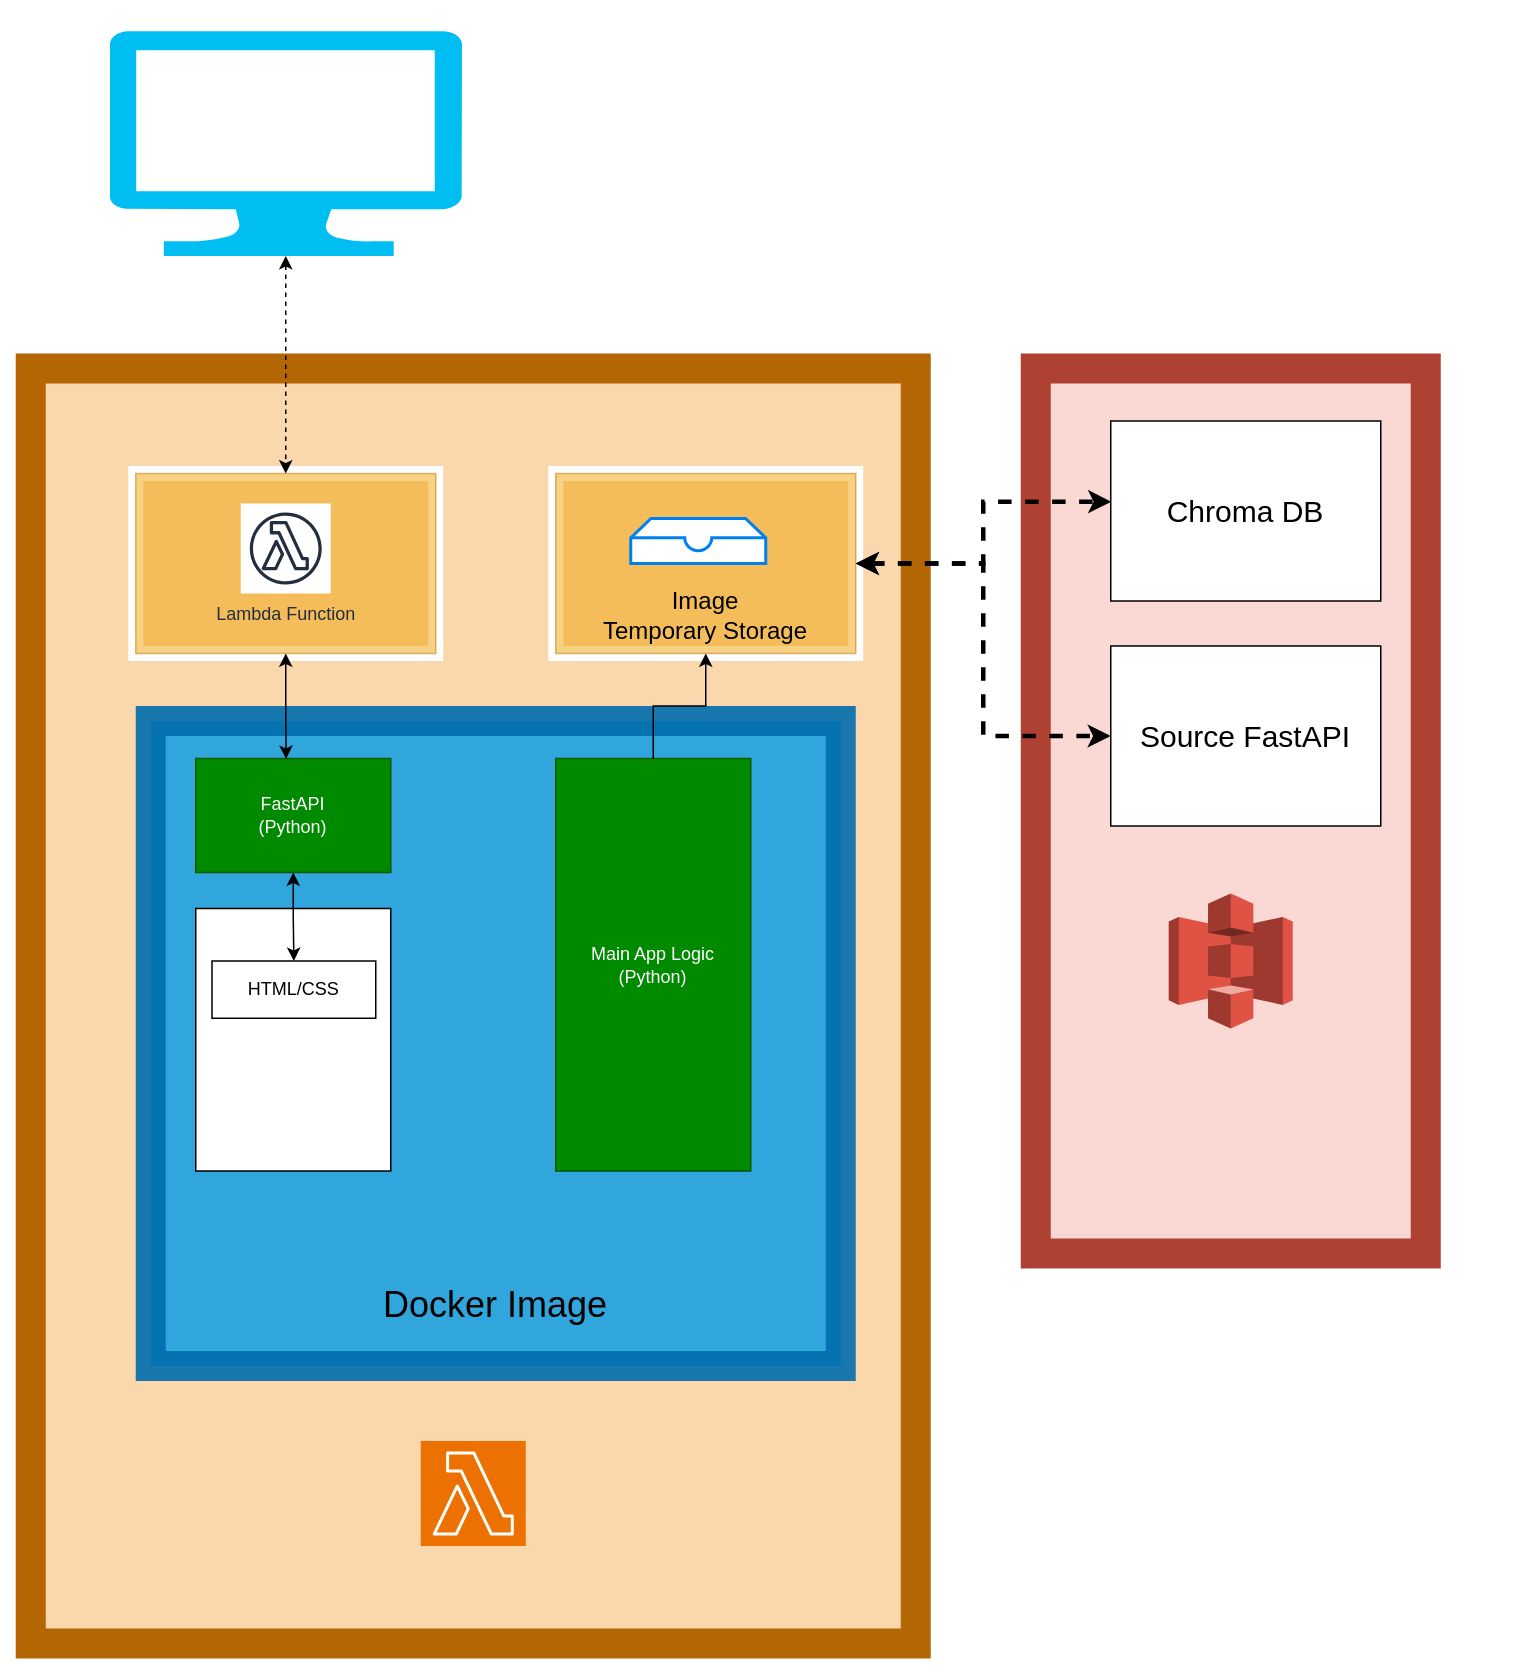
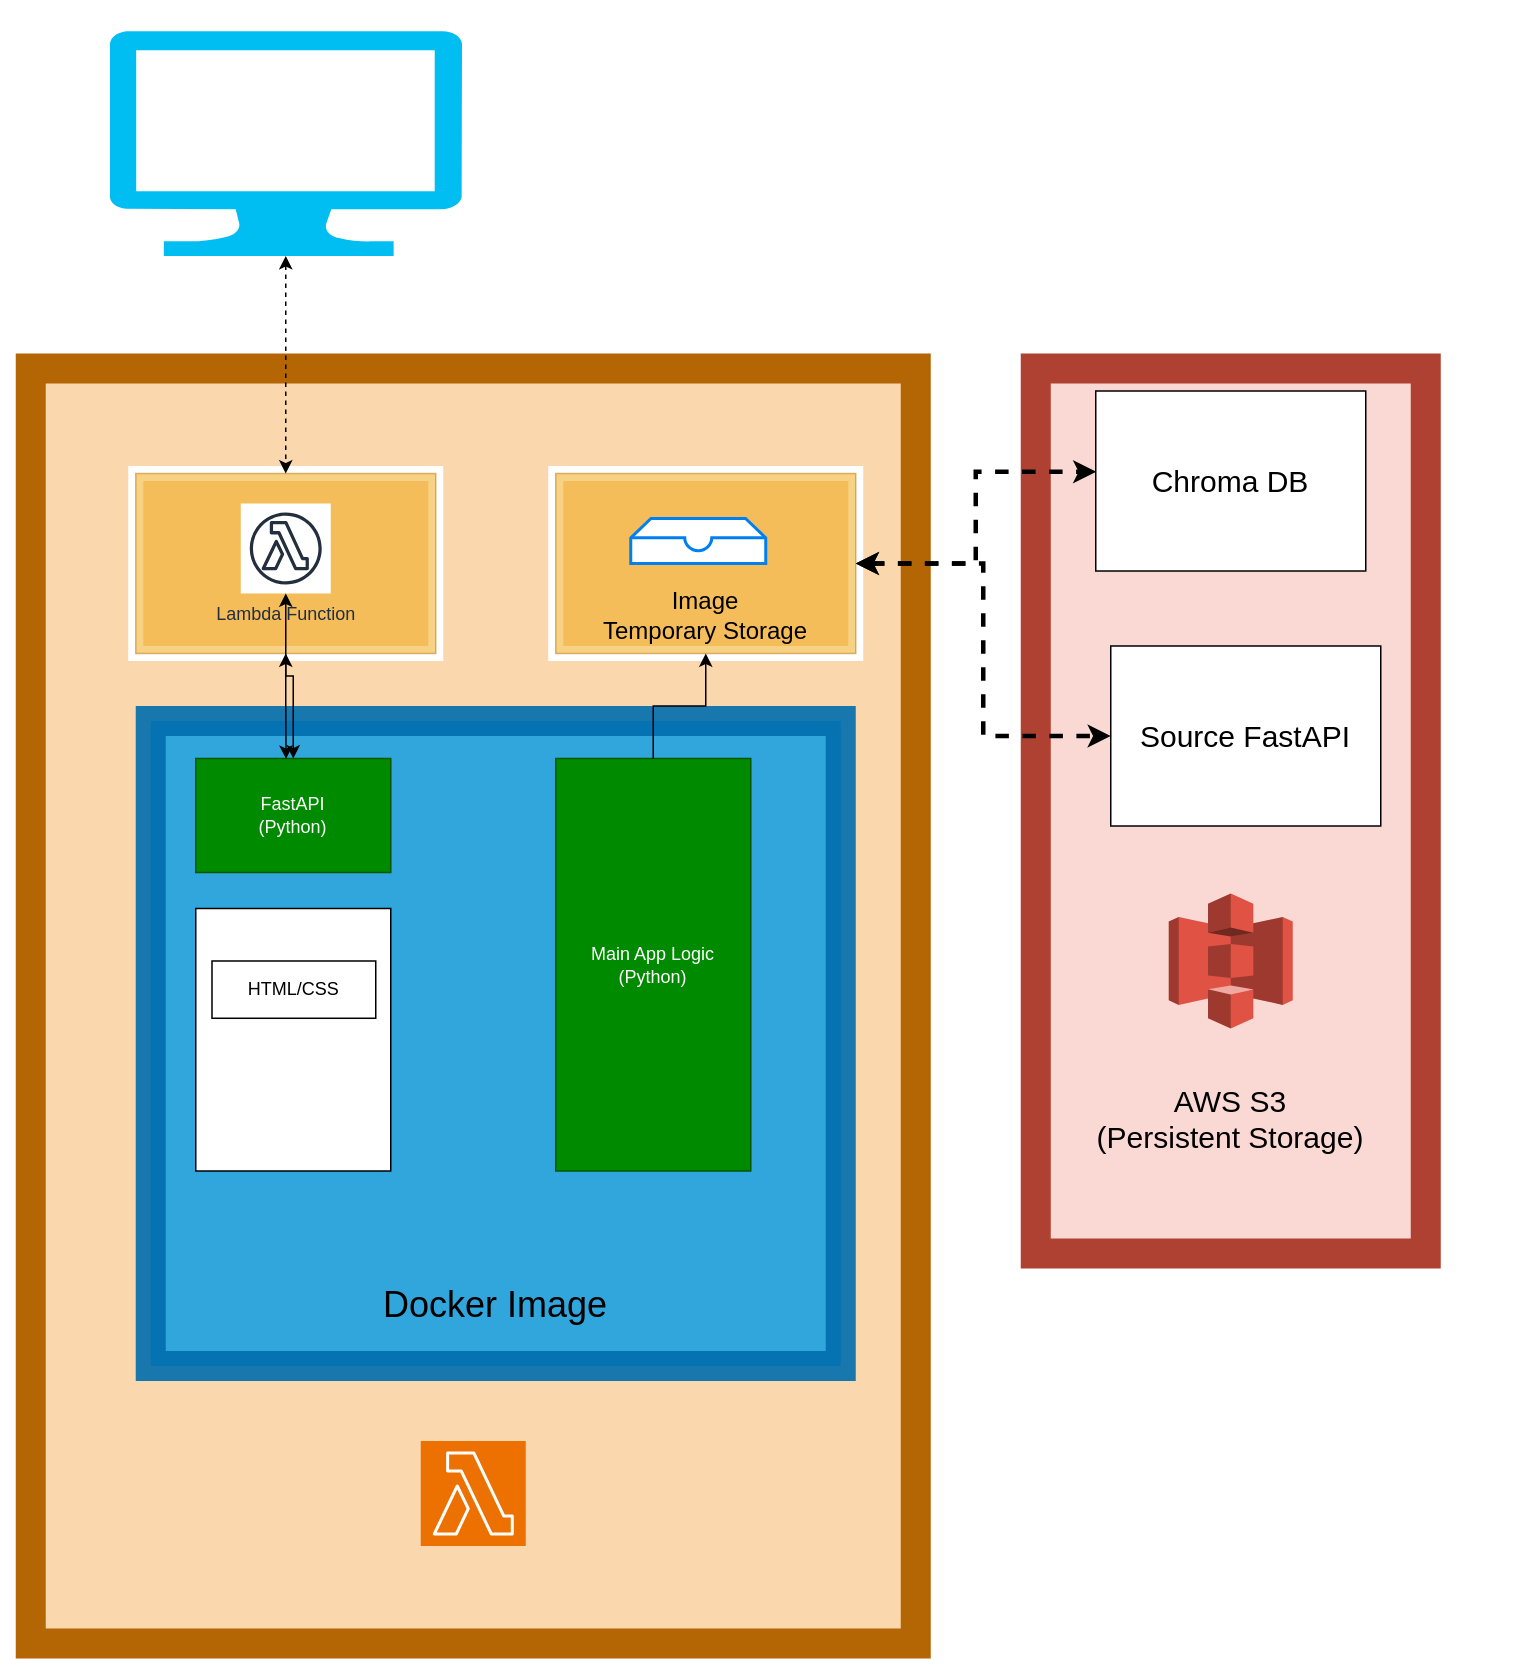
- <mxCell id="17" value="&lt;font style=&quot;font-size: 20px;&quot;&gt;Chroma DB&lt;/font&gt;" style="rounded=0;whiteSpace=wrap;html=1;" parent="1" vertex="1"><mxGeometry x="740" y="280" width="180" height="120" as="geometry" /></mxCell>
+ <mxCell id="17" value="&lt;font style=&quot;font-size: 20px;&quot;&gt;Chroma DB&lt;/font&gt;" style="rounded=0;whiteSpace=wrap;html=1;" parent="1" vertex="1"><mxGeometry x="730" y="260" width="180" height="120" as="geometry" /></mxCell>
- <mxCell id="32" style="edgeStyle=orthogonalEdgeStyle;rounded=0;orthogonalLoop=1;jettySize=auto;html=1;entryX=0.5;entryY=0;entryDx=0;entryDy=0;startArrow=classic;startFill=1;" parent="1" source="9" target="25" edge="1"><mxGeometry relative="1" as="geometry" /></mxCell>
+ <mxCell id="32" style="edgeStyle=orthogonalEdgeStyle;rounded=0;orthogonalLoop=1;jettySize=auto;html=1;startArrow=classic;startFill=1;" parent="1" source="9" target="29" edge="1"><mxGeometry relative="1" as="geometry" /></mxCell>
+ <mxCell id="16" value="&lt;font style=&quot;font-size: 20px;&quot;&gt;AWS S3&lt;br&gt;(Persistent Storage)&lt;/font&gt;" style="rounded=0;whiteSpace=wrap;html=1;strokeColor=none;fillColor=none;" parent="13" vertex="1"><mxGeometry x="6.0" y="460" width="248.0" height="80" as="geometry" /></mxCell>
